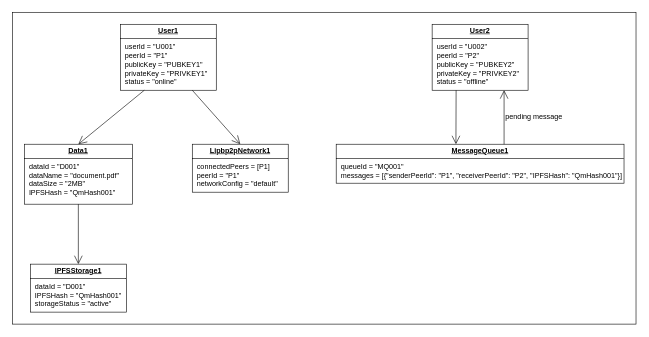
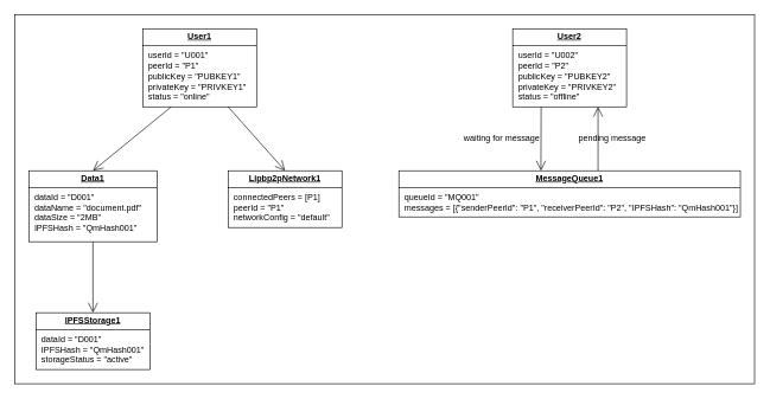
+ <mxCell id="14" value="waiting for message" style="text;html=1;align=center;verticalAlign=middle;whiteSpace=wrap;rounded=0;" parent="1" vertex="1"><mxGeometry x="650" y="180" width="110" height="30" as="geometry" /></mxCell>
- <mxCell id="15" value="pending message" style="text;html=1;align=center;verticalAlign=middle;whiteSpace=wrap;rounded=0;" parent="1" vertex="1"><mxGeometry x="840" y="180" width="100" height="30" as="geometry" /></mxCell>
+ <mxCell id="15" value="pending message" style="text;html=1;align=center;verticalAlign=middle;whiteSpace=wrap;rounded=0;" parent="1" vertex="1"><mxGeometry x="810" y="180" width="100" height="30" as="geometry" /></mxCell>
